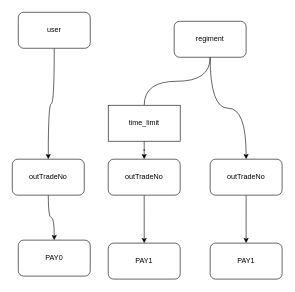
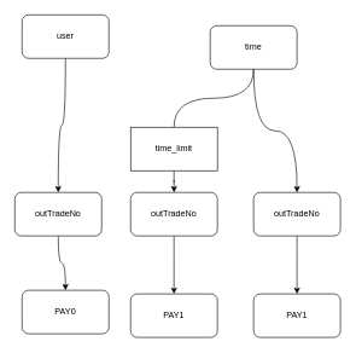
- <mxCell id="6" value="regiment" style="rounded=1;whiteSpace=wrap;html=1;" vertex="1" parent="1"><mxGeometry x="290" y="35" width="120" height="60" as="geometry" /></mxCell>
+ <mxCell id="6" value="time" style="rounded=1;whiteSpace=wrap;html=1;" vertex="1" parent="1"><mxGeometry x="290" y="35" width="120" height="60" as="geometry" /></mxCell>
